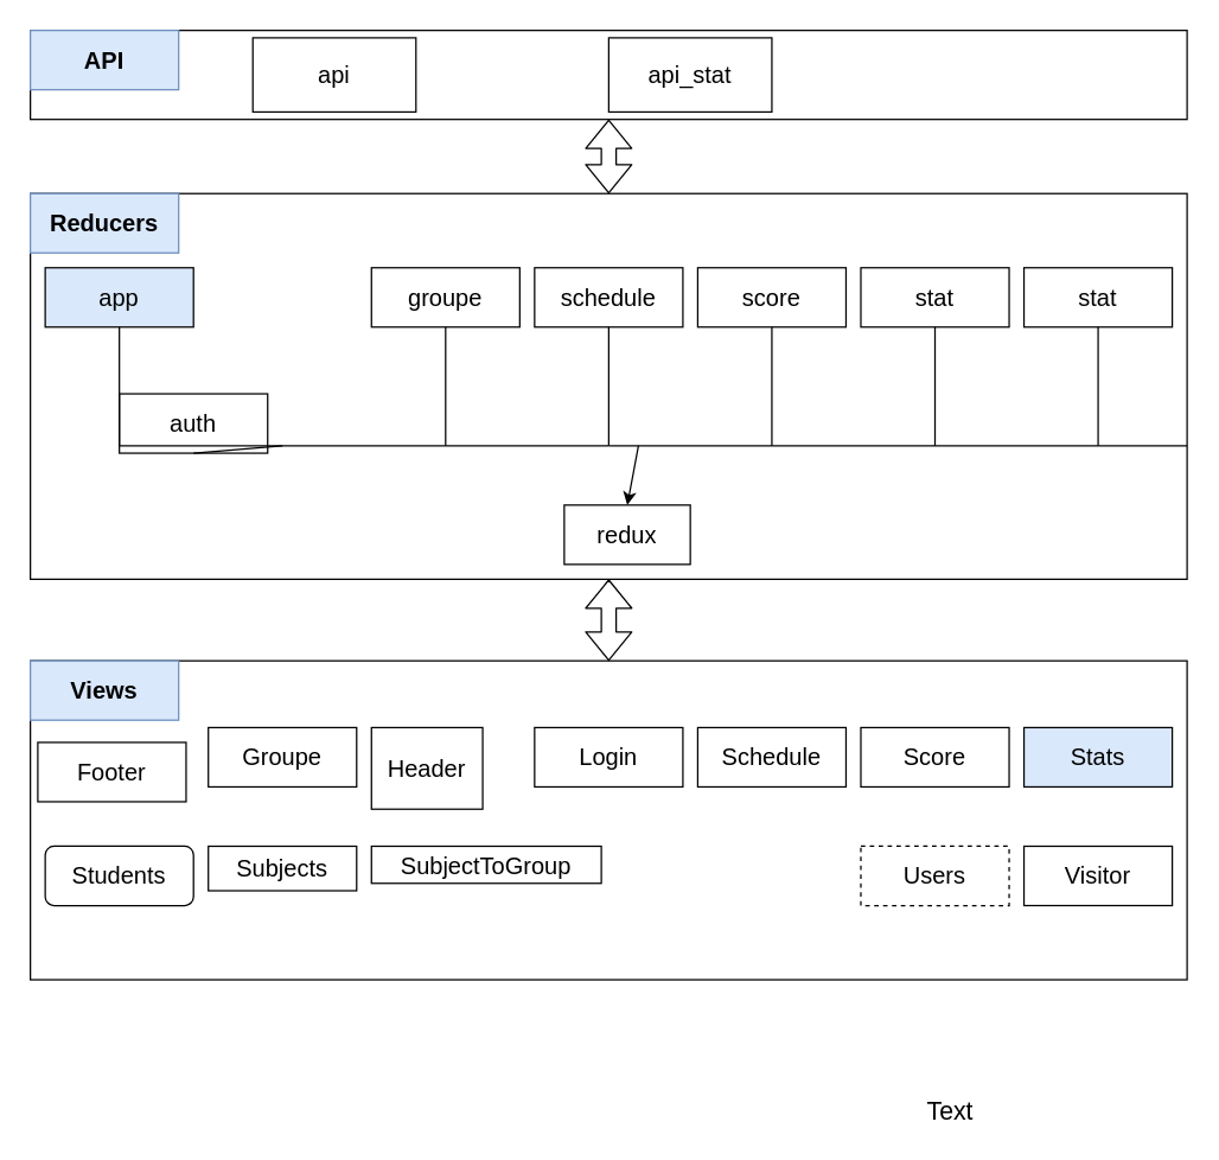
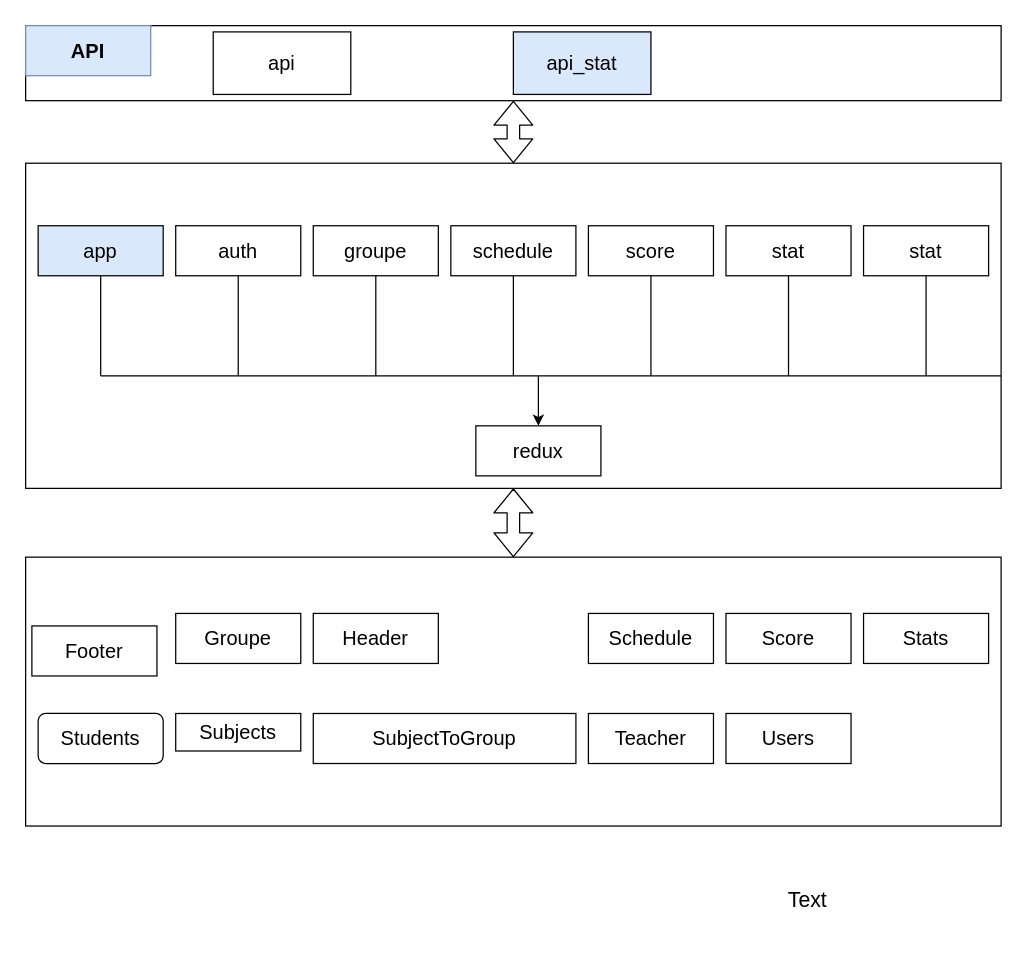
- <mxCell id="7" value="api_stat" style="rounded=0;whiteSpace=wrap;html=1;fontSize=16;strokeWidth=1;" vertex="1" parent="1"><mxGeometry x="410" y="25" width="110" height="50" as="geometry" /></mxCell>
+ <mxCell id="7" value="api_stat" style="rounded=0;whiteSpace=wrap;html=1;fontSize=16;strokeWidth=1;fillColor=#dae8fc;" vertex="1" parent="1"><mxGeometry x="410" y="25" width="110" height="50" as="geometry" /></mxCell>
- <mxCell id="3" value="Reducers" style="text;html=1;strokeColor=#6c8ebf;fillColor=#dae8fc;align=center;verticalAlign=middle;whiteSpace=wrap;rounded=0;strokeWidth=1;fontSize=16;fontStyle=1" vertex="1" parent="1"><mxGeometry x="20" y="130" width="100" height="40" as="geometry" /></mxCell>
- <mxCell id="9" value="auth" style="rounded=0;whiteSpace=wrap;html=1;fontSize=16;strokeWidth=1;" vertex="1" parent="1"><mxGeometry x="80" y="265" width="100" height="40" as="geometry" /></mxCell>
+ <mxCell id="9" value="auth" style="rounded=0;whiteSpace=wrap;html=1;fontSize=16;strokeWidth=1;" vertex="1" parent="1"><mxGeometry x="140" y="180" width="100" height="40" as="geometry" /></mxCell>
- <mxCell id="11" value="redux" style="rounded=0;whiteSpace=wrap;html=1;fontSize=16;strokeWidth=1;" vertex="1" parent="1"><mxGeometry x="380" y="340" width="85" height="40" as="geometry" /></mxCell>
+ <mxCell id="11" value="redux" style="rounded=0;whiteSpace=wrap;html=1;fontSize=16;strokeWidth=1;" vertex="1" parent="1"><mxGeometry x="380" y="340" width="100" height="40" as="geometry" /></mxCell>
- <mxCell id="28" value="Views" style="text;html=1;strokeColor=#6c8ebf;fillColor=#dae8fc;align=center;verticalAlign=middle;whiteSpace=wrap;rounded=0;strokeWidth=1;fontSize=16;fontStyle=1" vertex="1" parent="1"><mxGeometry x="20" y="445" width="100" height="40" as="geometry" /></mxCell>
- <mxCell id="32" value="Login" style="rounded=0;whiteSpace=wrap;html=1;fontSize=16;strokeWidth=1;" vertex="1" parent="1"><mxGeometry x="360" y="490" width="100" height="40" as="geometry" /></mxCell>
- <mxCell id="35" value="Stats" style="rounded=0;whiteSpace=wrap;html=1;fontSize=16;strokeWidth=1;fillColor=#dae8fc;" vertex="1" parent="1"><mxGeometry x="690" y="490" width="100" height="40" as="geometry" /></mxCell>
+ <mxCell id="35" value="Stats" style="rounded=0;whiteSpace=wrap;html=1;fontSize=16;strokeWidth=1;" vertex="1" parent="1"><mxGeometry x="690" y="490" width="100" height="40" as="geometry" /></mxCell>
- <mxCell id="31" value="Header" style="rounded=0;whiteSpace=wrap;html=1;fontSize=16;strokeWidth=1;" vertex="1" parent="1"><mxGeometry x="250" y="490" width="75" height="55" as="geometry" /></mxCell>
+ <mxCell id="31" value="Header" style="rounded=0;whiteSpace=wrap;html=1;fontSize=16;strokeWidth=1;" vertex="1" parent="1"><mxGeometry x="250" y="490" width="100" height="40" as="geometry" /></mxCell>
- <mxCell id="38" value="SubjectToGroup" style="rounded=0;whiteSpace=wrap;html=1;fontSize=16;strokeWidth=1;" vertex="1" parent="1"><mxGeometry x="250" y="570" width="155" height="25" as="geometry" /></mxCell>
+ <mxCell id="38" value="SubjectToGroup" style="rounded=0;whiteSpace=wrap;html=1;fontSize=16;strokeWidth=1;" vertex="1" parent="1"><mxGeometry x="250" y="570" width="210" height="40" as="geometry" /></mxCell>
+ <mxCell id="39" value="Teacher" style="rounded=0;whiteSpace=wrap;html=1;fontSize=16;strokeWidth=1;" vertex="1" parent="1"><mxGeometry x="470" y="570" width="100" height="40" as="geometry" /></mxCell>
- <mxCell id="40" value="Users" style="rounded=0;whiteSpace=wrap;html=1;fontSize=16;strokeWidth=1;dashed=1;" vertex="1" parent="1"><mxGeometry x="580" y="570" width="100" height="40" as="geometry" /></mxCell>
+ <mxCell id="40" value="Users" style="rounded=0;whiteSpace=wrap;html=1;fontSize=16;strokeWidth=1;" vertex="1" parent="1"><mxGeometry x="580" y="570" width="100" height="40" as="geometry" /></mxCell>
- <mxCell id="41" value="Visitor" style="rounded=0;whiteSpace=wrap;html=1;fontSize=16;strokeWidth=1;" vertex="1" parent="1"><mxGeometry x="690" y="570" width="100" height="40" as="geometry" /></mxCell>
- <mxCell id="43" value="Text" style="text;html=1;align=center;verticalAlign=middle;resizable=0;points=[];autosize=1;strokeColor=none;fontSize=17;" vertex="1" parent="1"><mxGeometry x="620" y="740" width="40" height="20" as="geometry" /></mxCell>
+ <mxCell id="43" value="Text" style="text;html=1;align=center;verticalAlign=middle;resizable=0;points=[];autosize=1;strokeColor=none;fontSize=17;" vertex="1" parent="1"><mxGeometry x="625" y="710" width="40" height="20" as="geometry" /></mxCell>
